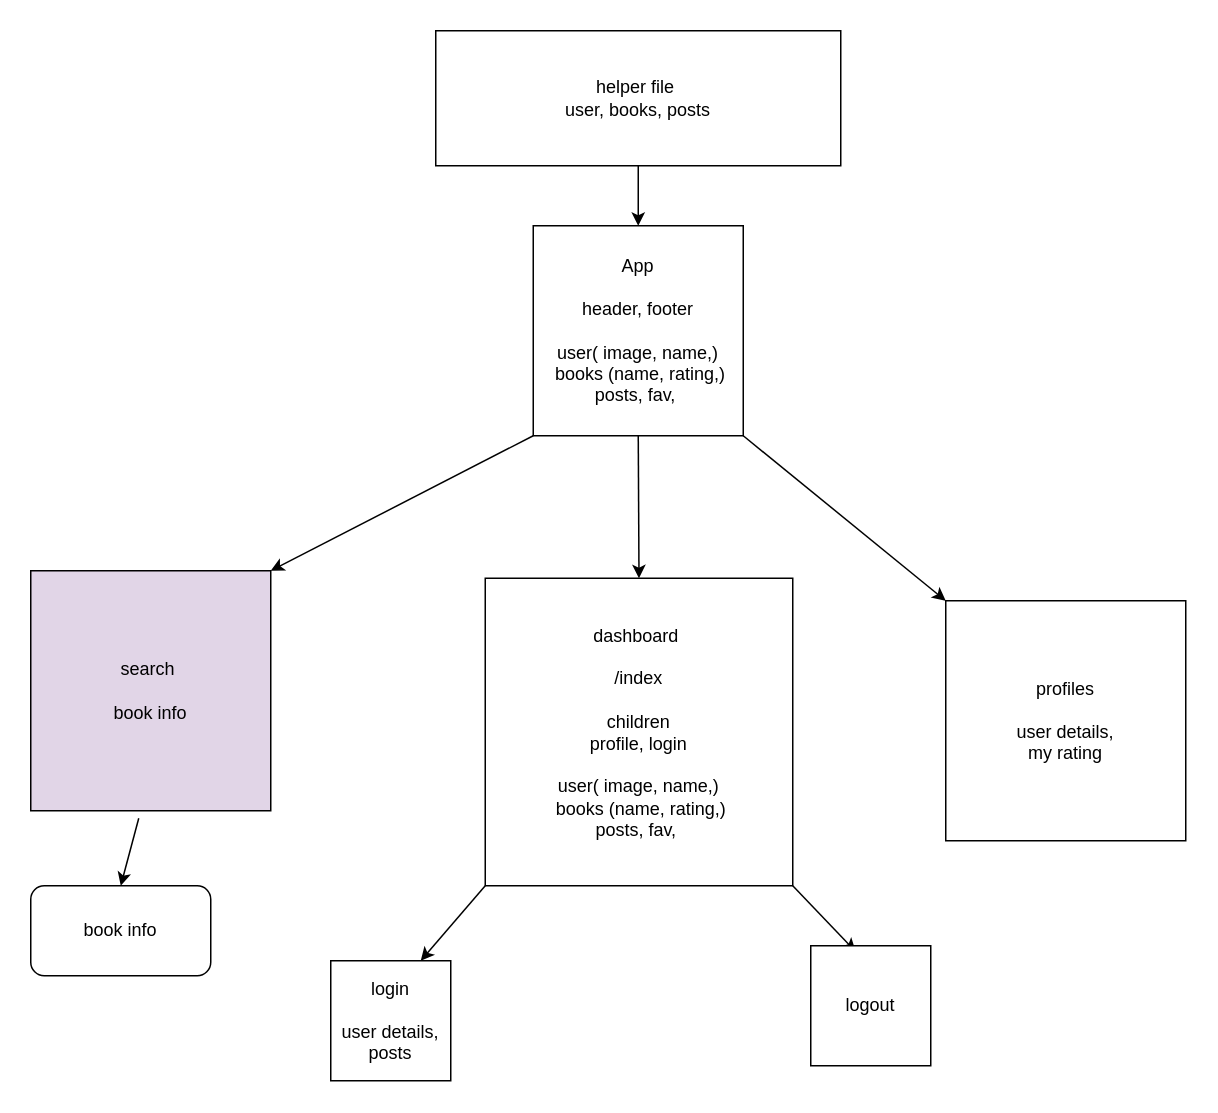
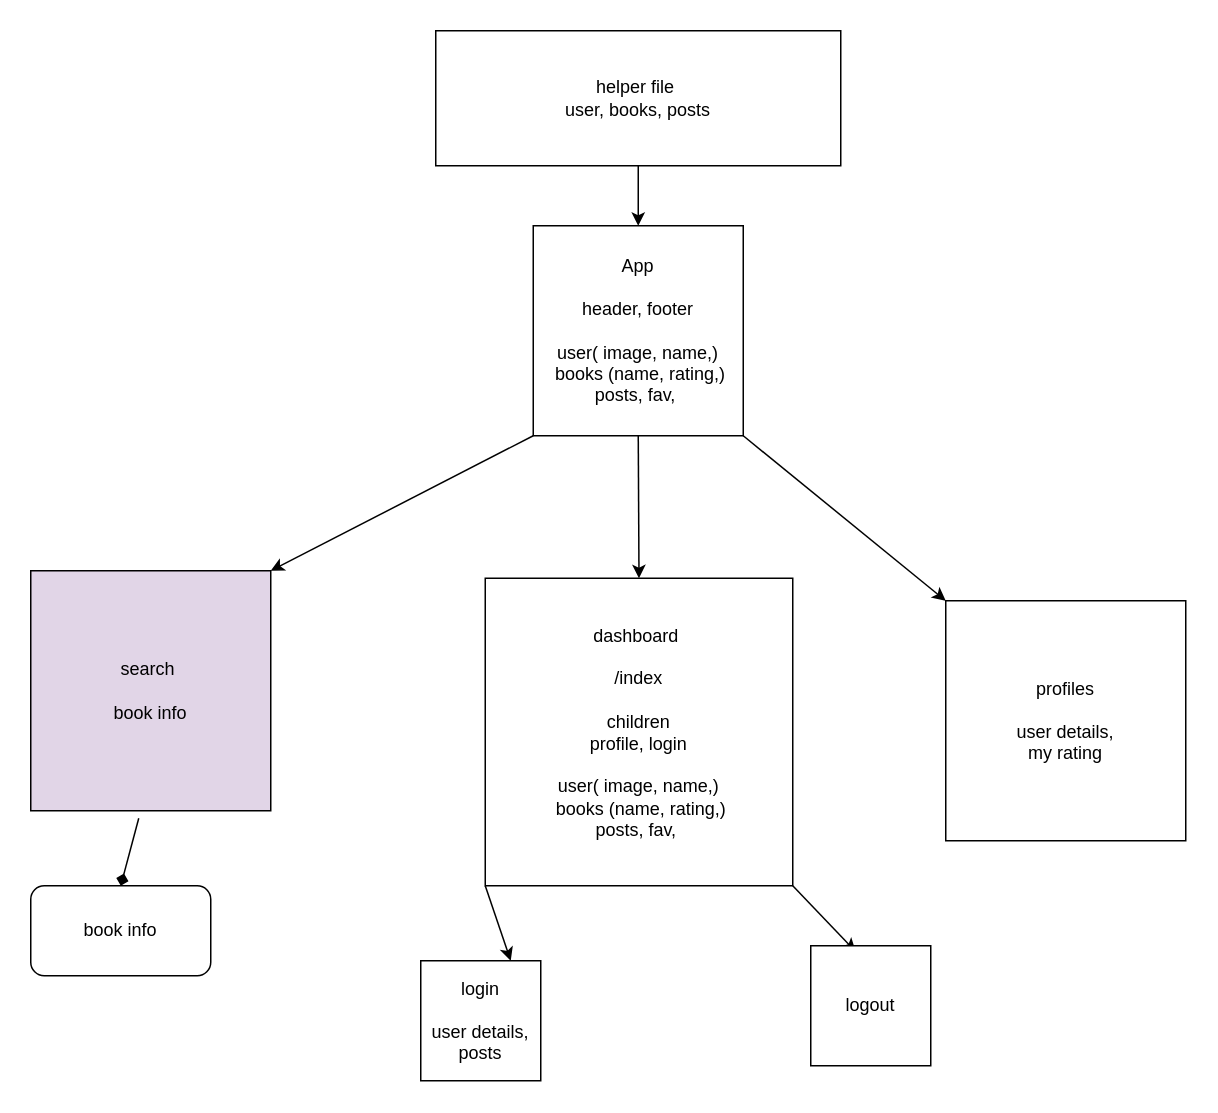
- <mxCell id="10" value="" style="endArrow=classic;html=1;entryX=0.5;entryY=0;entryDx=0;entryDy=0;exitX=0.45;exitY=1.031;exitDx=0;exitDy=0;startArrow=none;exitPerimeter=0;" edge="1" parent="1" source="7" target="11"><mxGeometry width="50" height="50" relative="1" as="geometry"><mxPoint x="320" y="450" as="sourcePoint" /><mxPoint x="370" y="400" as="targetPoint" /></mxGeometry></mxCell>
+ <mxCell id="10" value="" style="endArrow=diamond;html=1;entryX=0.5;entryY=0;entryDx=0;entryDy=0;exitX=0.45;exitY=1.031;exitDx=0;exitDy=0;startArrow=none;exitPerimeter=0;" edge="1" parent="1" source="7" target="11"><mxGeometry width="50" height="50" relative="1" as="geometry"><mxPoint x="320" y="450" as="sourcePoint" /><mxPoint x="370" y="400" as="targetPoint" /></mxGeometry></mxCell>
- <mxCell id="15" value="login&lt;br&gt;&lt;br&gt;user details, posts" style="whiteSpace=wrap;html=1;aspect=fixed;" vertex="1" parent="1"><mxGeometry x="220" y="640" width="80" height="80" as="geometry" /></mxCell>
+ <mxCell id="15" value="login&lt;br&gt;&lt;br&gt;user details, posts" style="whiteSpace=wrap;html=1;aspect=fixed;" vertex="1" parent="1"><mxGeometry x="280" y="640" width="80" height="80" as="geometry" /></mxCell>
